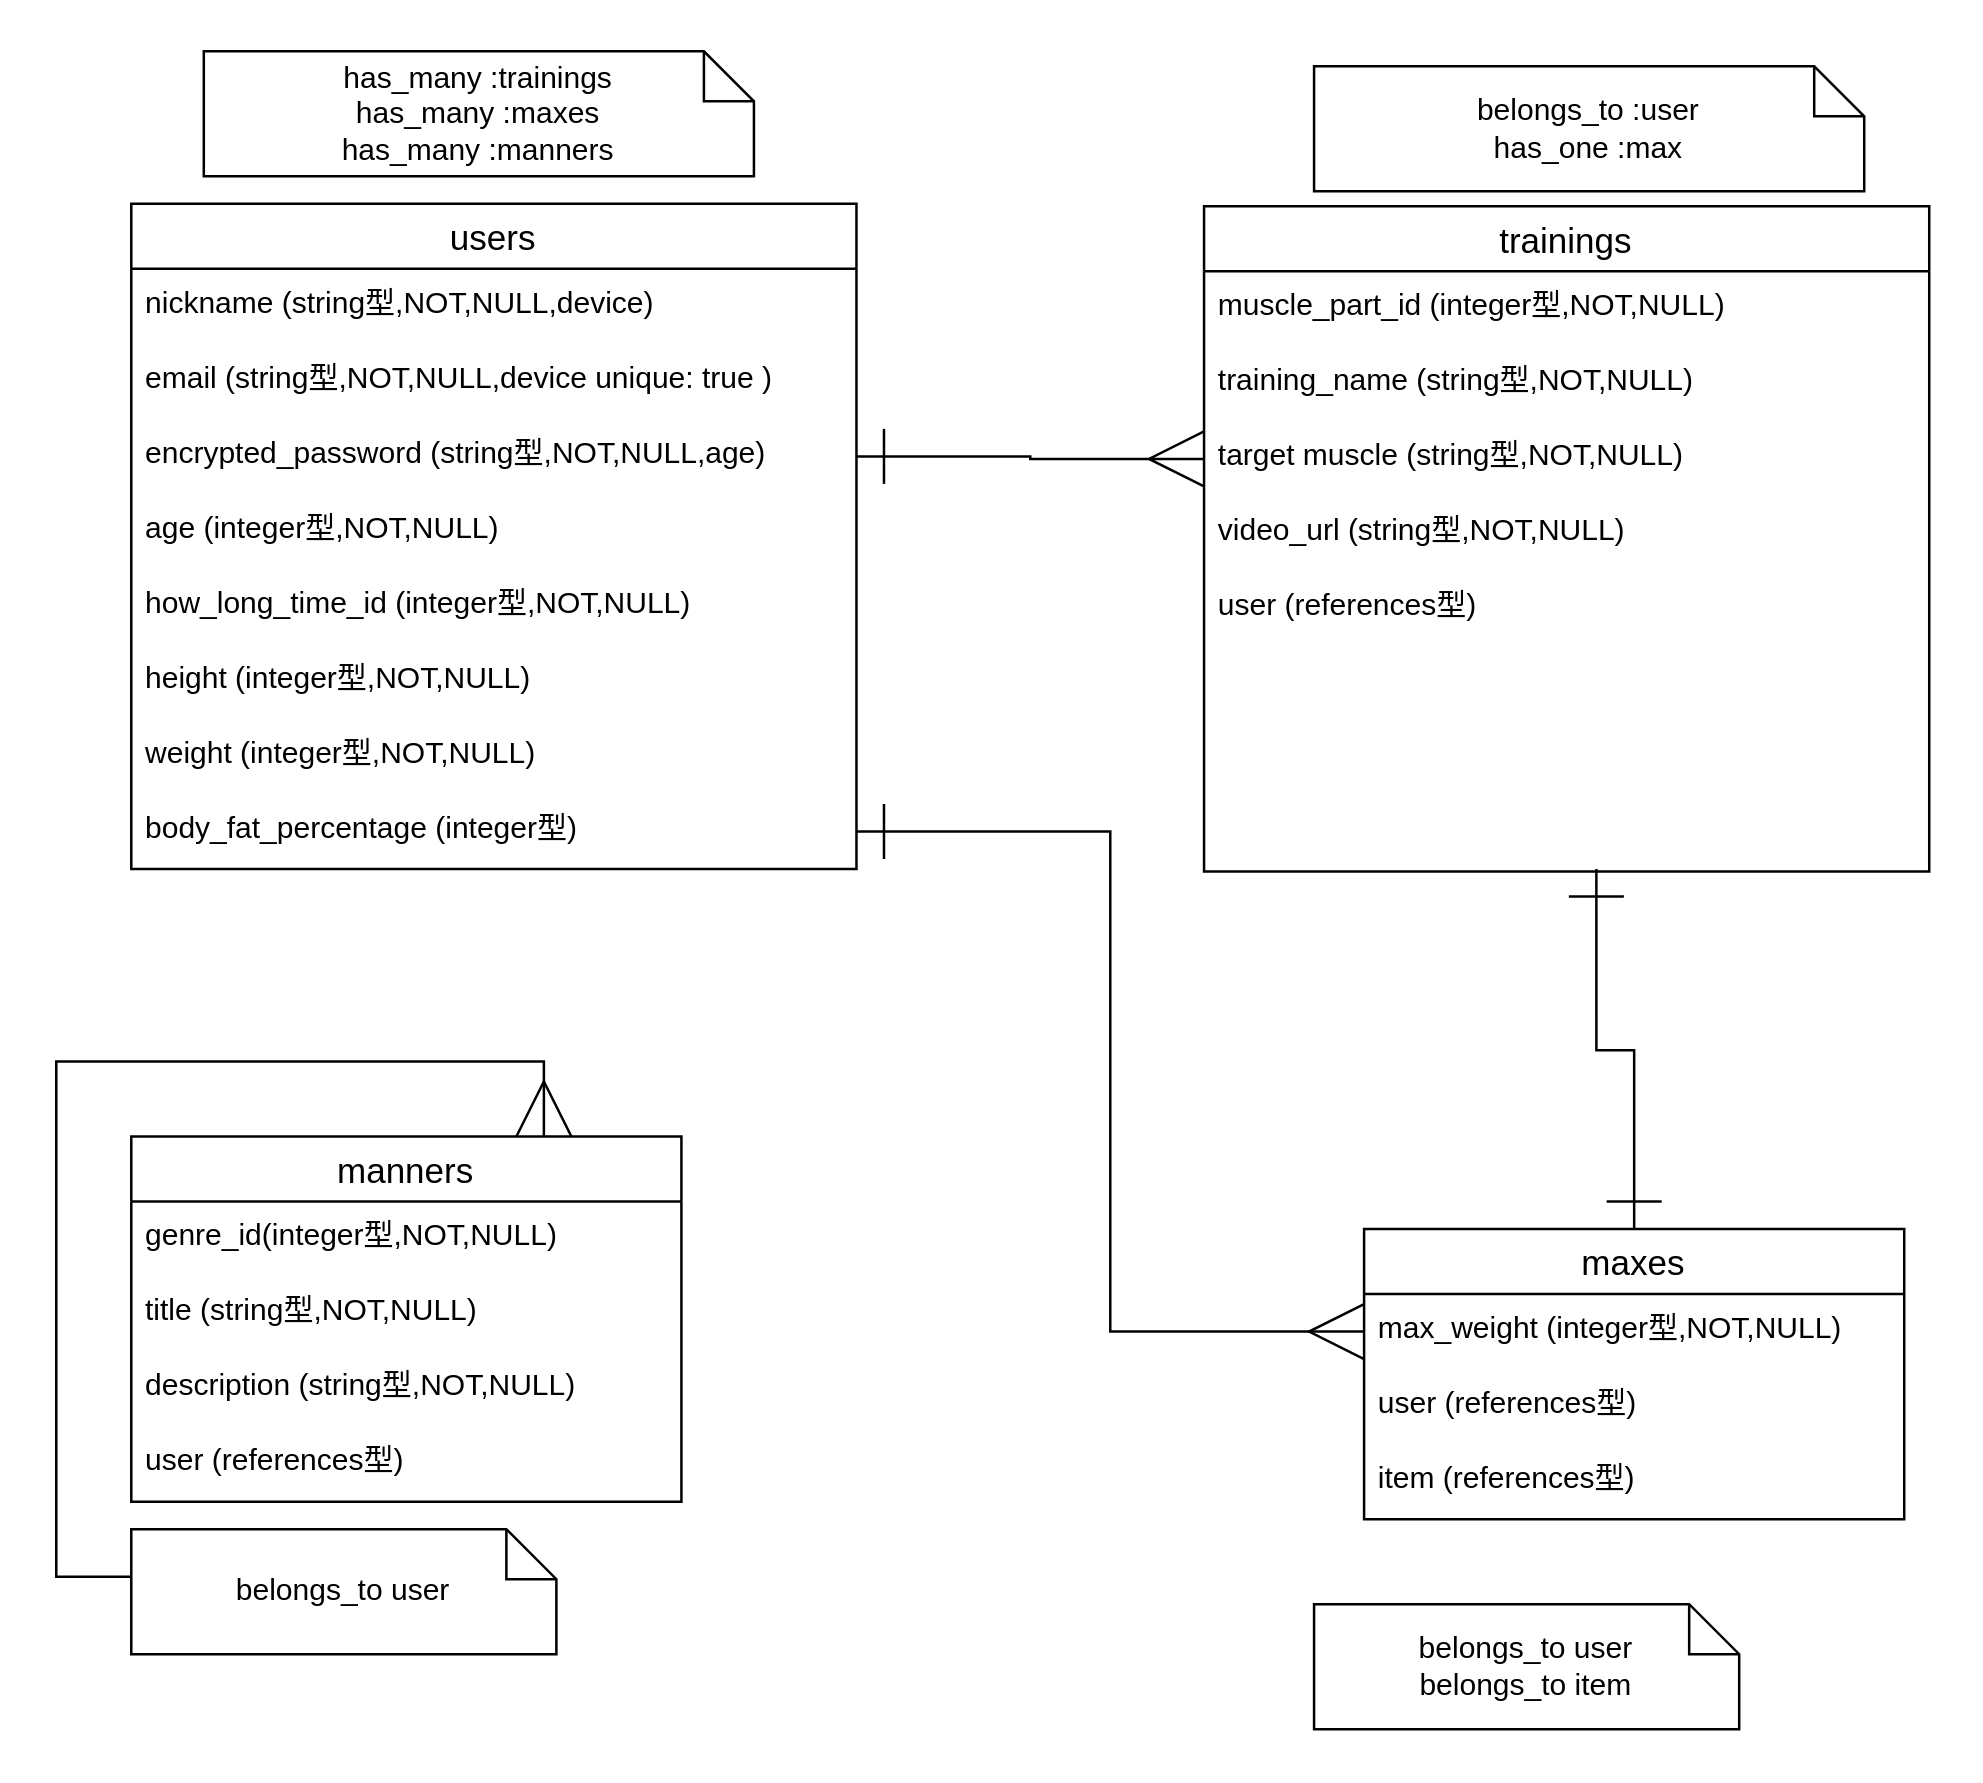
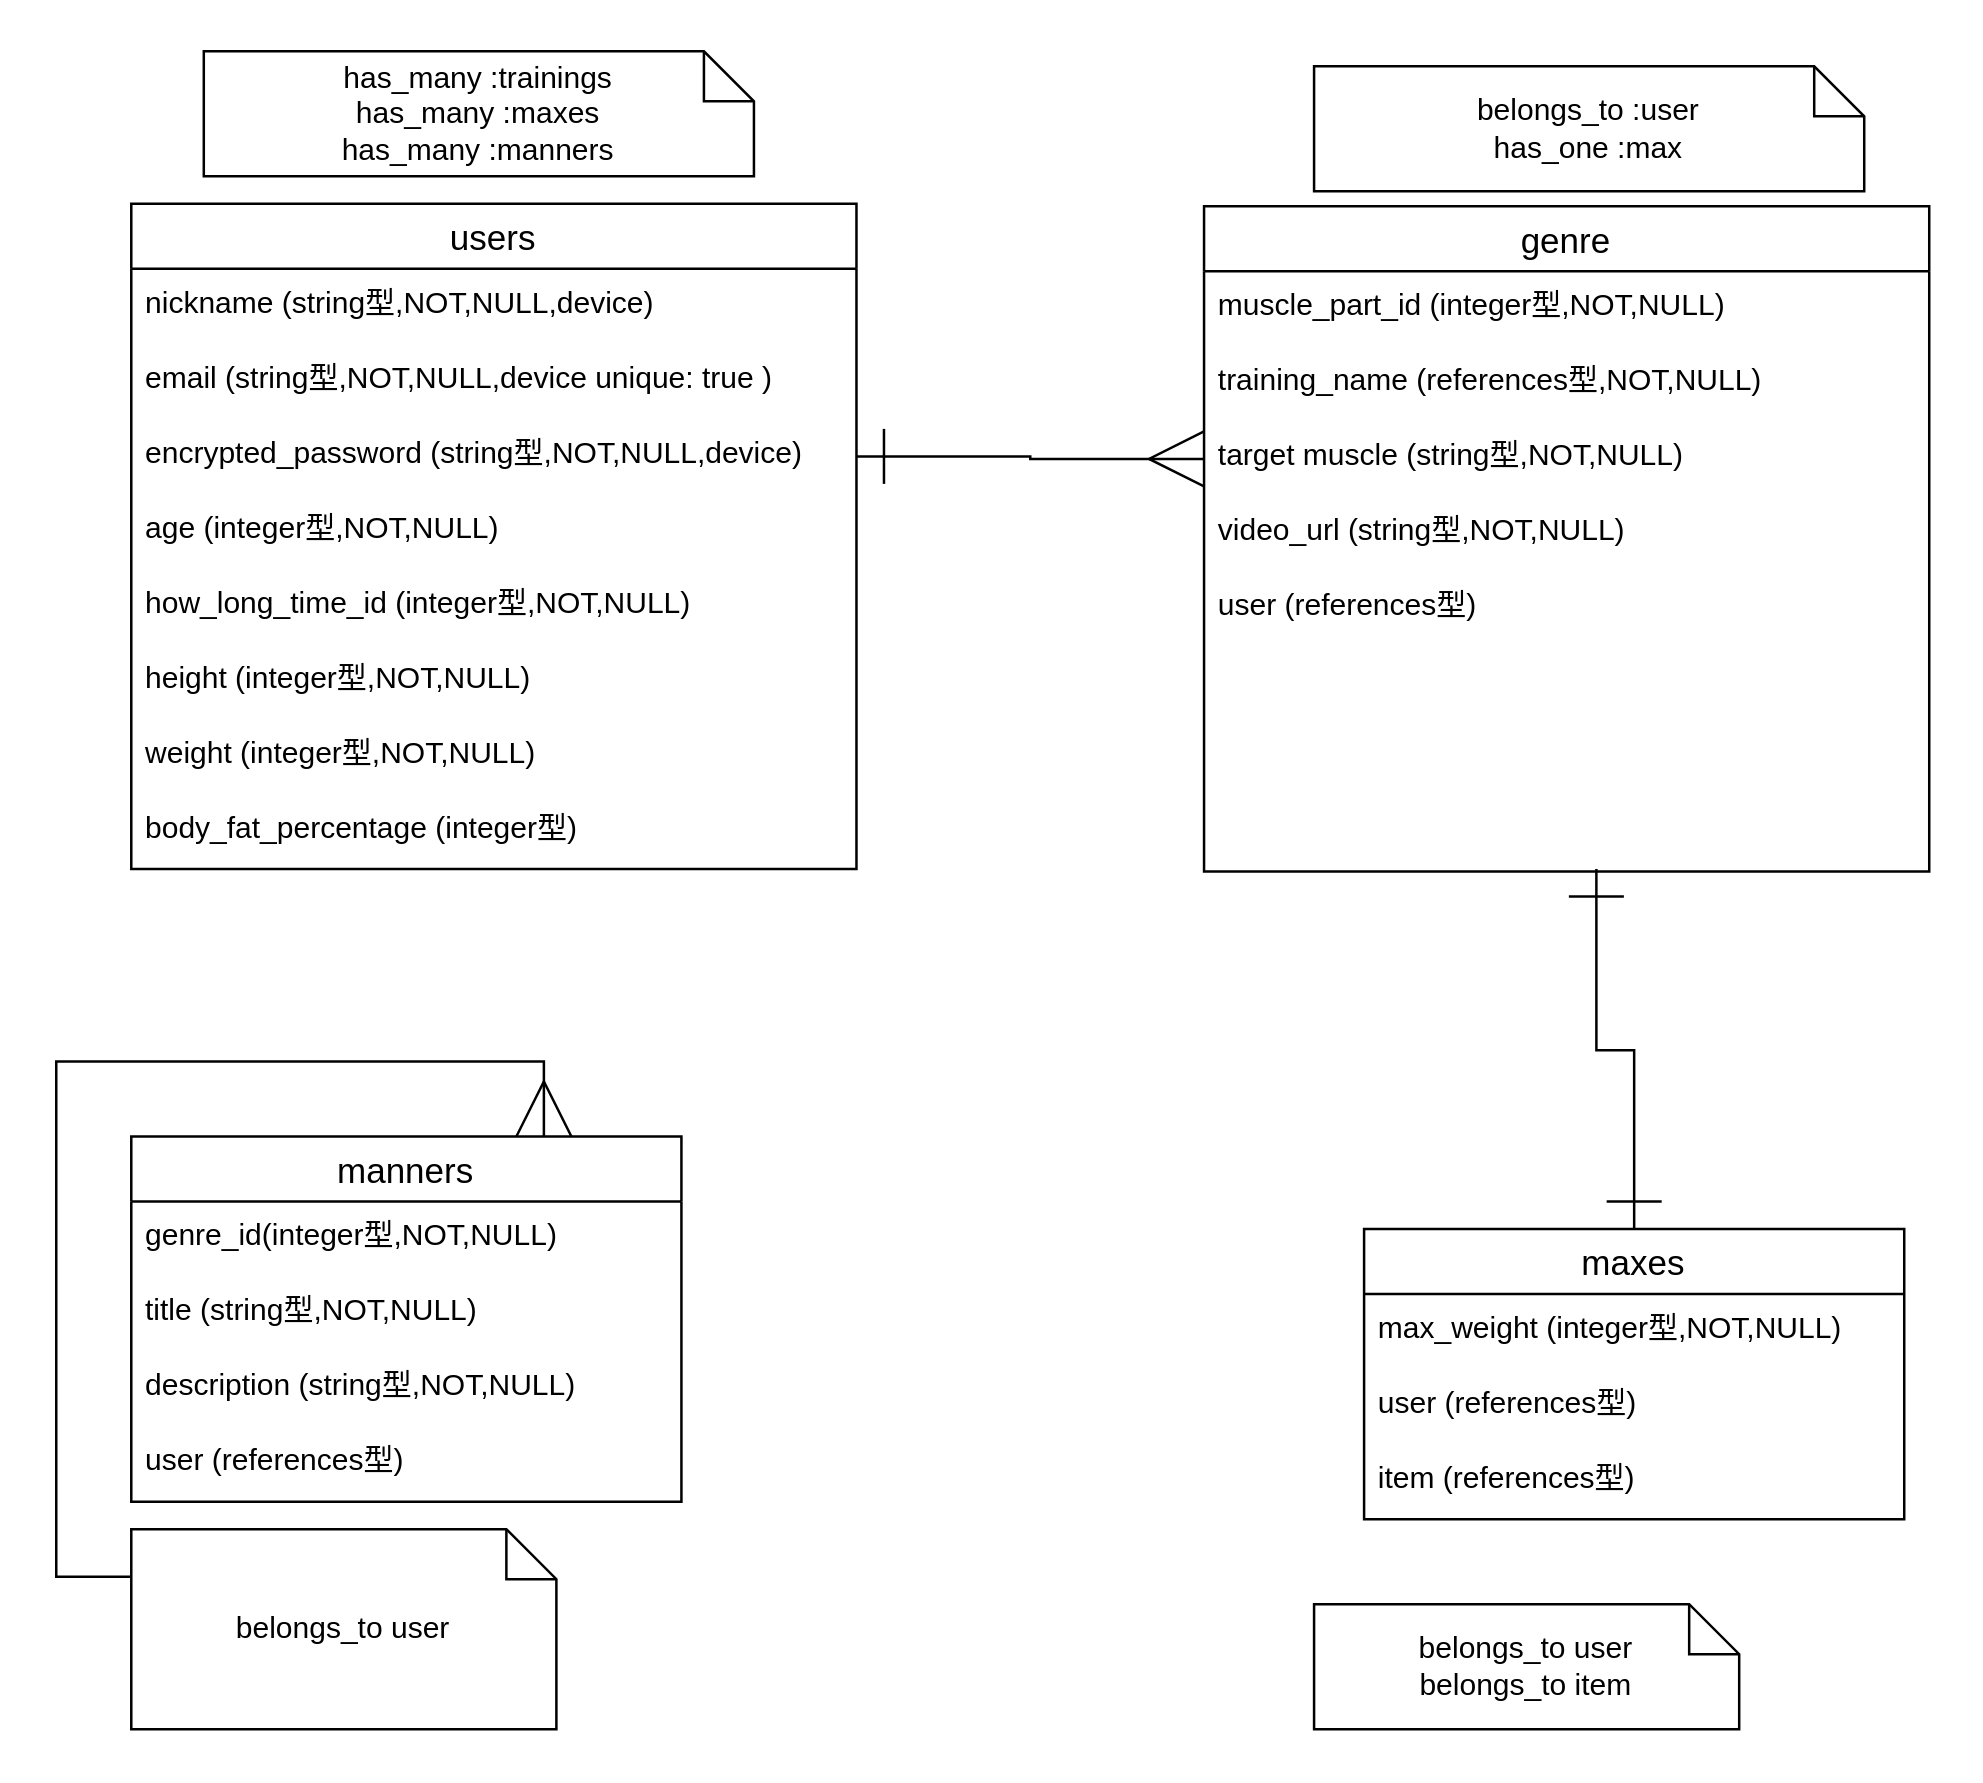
- <mxCell id="12" value="trainings" style="swimlane;fontStyle=0;childLayout=stackLayout;horizontal=1;startSize=26;horizontalStack=0;resizeParent=1;resizeParentMax=0;resizeLast=0;collapsible=1;marginBottom=0;align=center;fontSize=14;" vertex="1" parent="1"><mxGeometry x="449" y="82" width="290" height="266" as="geometry" /></mxCell>
+ <mxCell id="12" value="genre" style="swimlane;fontStyle=0;childLayout=stackLayout;horizontal=1;startSize=26;horizontalStack=0;resizeParent=1;resizeParentMax=0;resizeLast=0;collapsible=1;marginBottom=0;align=center;fontSize=14;" vertex="1" parent="1"><mxGeometry x="449" y="82" width="290" height="266" as="geometry" /></mxCell>
- <mxCell id="14" value="training_name (string型,NOT,NULL)" style="text;strokeColor=none;fillColor=none;spacingLeft=4;spacingRight=4;overflow=hidden;rotatable=0;points=[[0,0.5],[1,0.5]];portConstraint=eastwest;fontSize=12;" vertex="1" parent="12"><mxGeometry y="56" width="290" height="30" as="geometry" /></mxCell>
+ <mxCell id="14" value="training_name (references型,NOT,NULL)" style="text;strokeColor=none;fillColor=none;spacingLeft=4;spacingRight=4;overflow=hidden;rotatable=0;points=[[0,0.5],[1,0.5]];portConstraint=eastwest;fontSize=12;" vertex="1" parent="12"><mxGeometry y="56" width="290" height="30" as="geometry" /></mxCell>
- <mxCell id="5" value="encrypted_password (string型,NOT,NULL,age)" style="text;strokeColor=none;fillColor=none;spacingLeft=4;spacingRight=4;overflow=hidden;rotatable=0;points=[[0,0.5],[1,0.5]];portConstraint=eastwest;fontSize=12;" vertex="1" parent="2"><mxGeometry y="86" width="290" height="30" as="geometry" /></mxCell>
+ <mxCell id="5" value="encrypted_password (string型,NOT,NULL,device)" style="text;strokeColor=none;fillColor=none;spacingLeft=4;spacingRight=4;overflow=hidden;rotatable=0;points=[[0,0.5],[1,0.5]];portConstraint=eastwest;fontSize=12;" vertex="1" parent="2"><mxGeometry y="86" width="290" height="30" as="geometry" /></mxCell>
- <mxCell id="36" style="edgeStyle=orthogonalEdgeStyle;rounded=0;orthogonalLoop=1;jettySize=auto;html=1;exitX=0;exitY=0.5;exitDx=0;exitDy=0;entryX=1;entryY=0.5;entryDx=0;entryDy=0;startArrow=ERmany;startFill=0;startSize=20;endArrow=ERone;endFill=0;endSize=20;" edge="1" parent="1" source="24" target="10"><mxGeometry relative="1" as="geometry" /></mxCell>
- <mxCell id="34" value="belongs_to user" style="shape=note;size=20;whiteSpace=wrap;html=1;" vertex="1" parent="1"><mxGeometry x="20" y="611" width="170" height="50" as="geometry" /></mxCell>
+ <mxCell id="34" value="belongs_to user" style="shape=note;size=20;whiteSpace=wrap;html=1;" vertex="1" parent="1"><mxGeometry x="20" y="611" width="170" height="80" as="geometry" /></mxCell>
